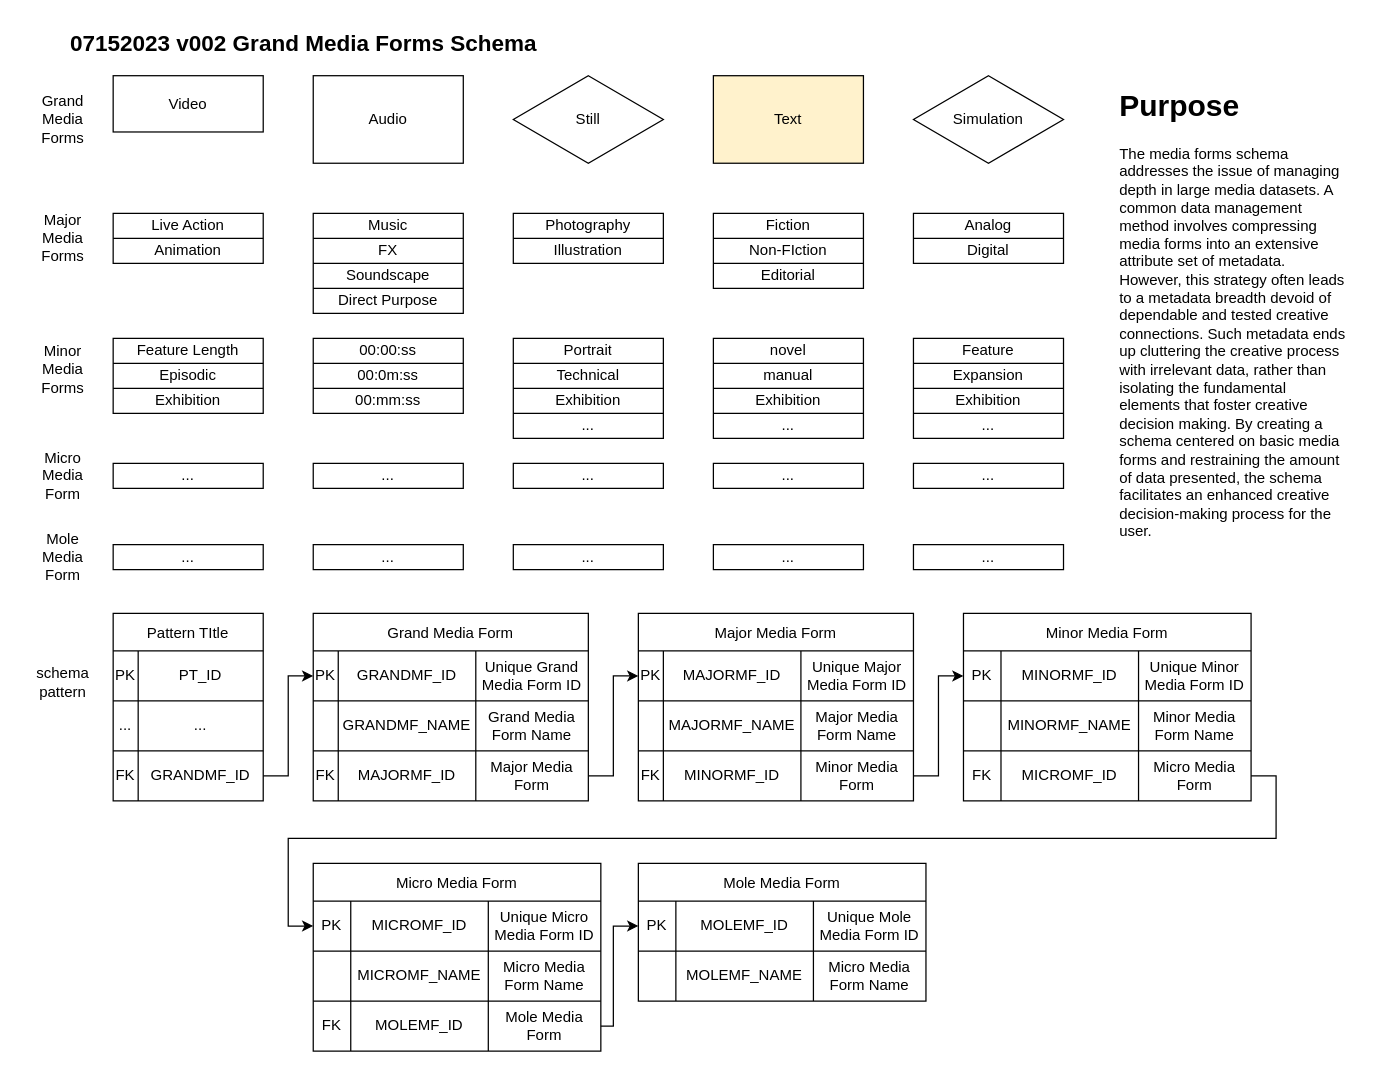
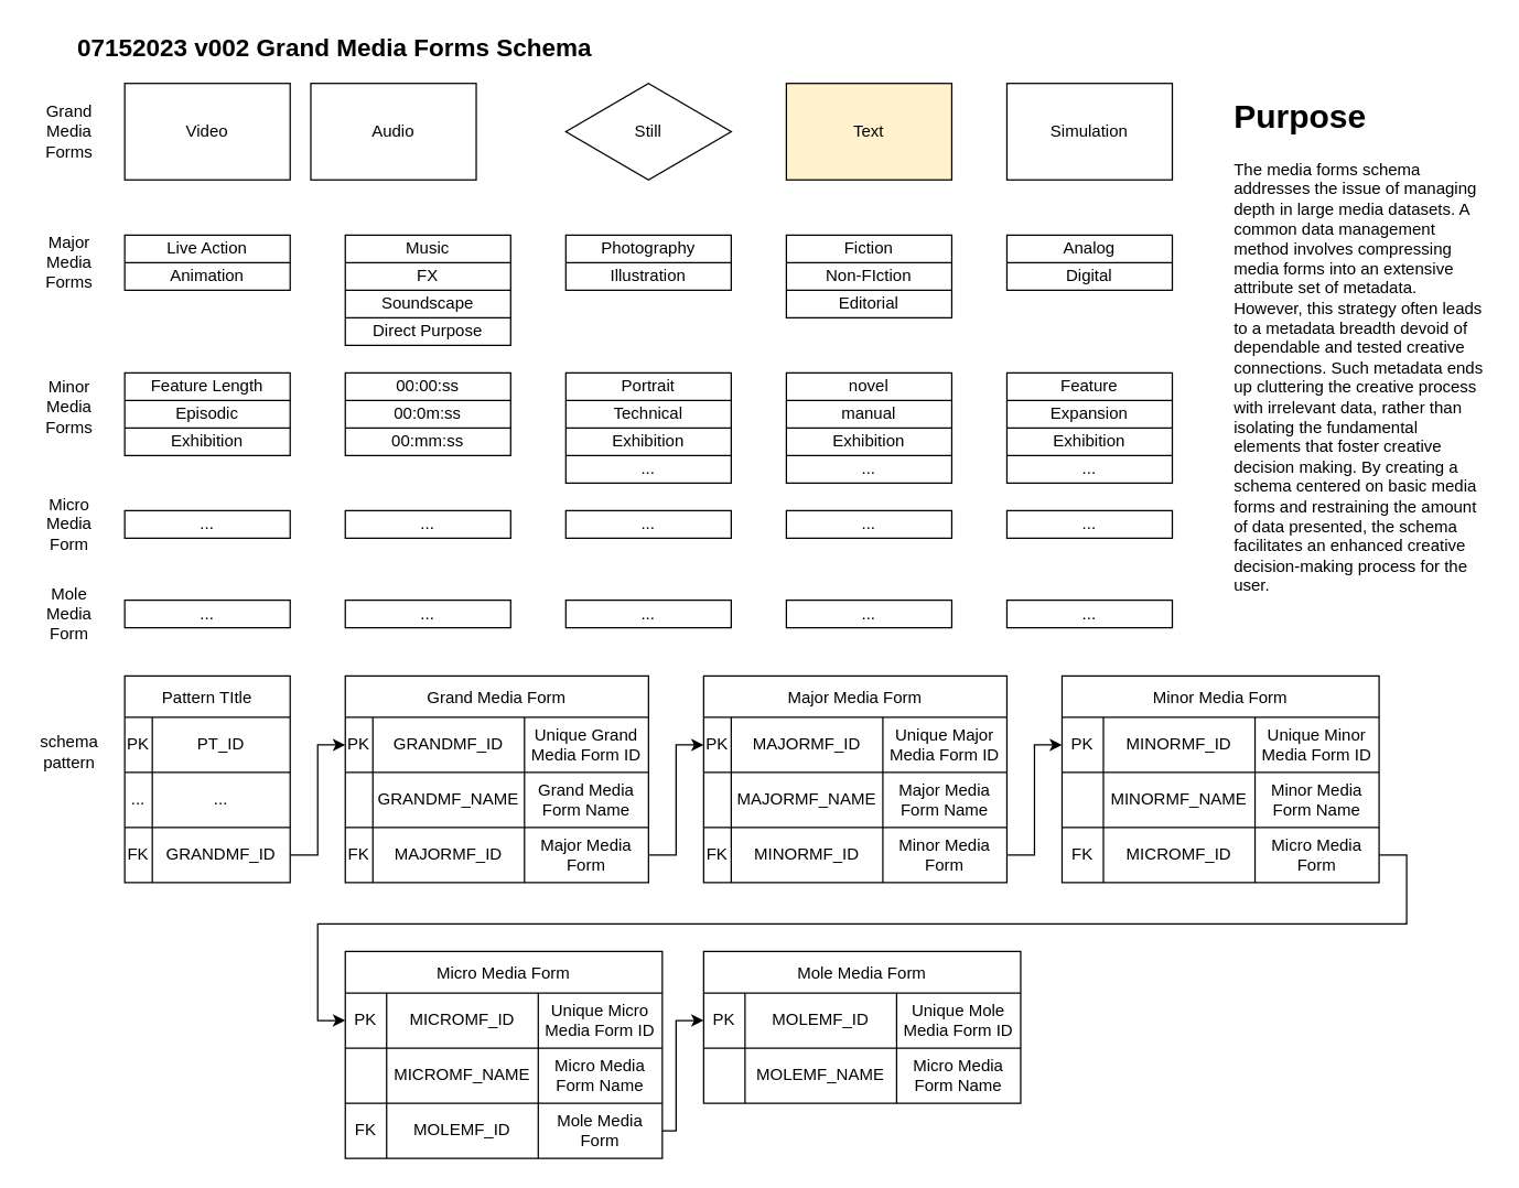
- <mxCell id="2" value="Video" style="rounded=0;whiteSpace=wrap;html=1;" parent="1" vertex="1"><mxGeometry x="90" y="60" width="120" height="45" as="geometry" /></mxCell>
+ <mxCell id="2" value="Video" style="rounded=0;whiteSpace=wrap;html=1;" parent="1" vertex="1"><mxGeometry x="90" y="60" width="120" height="70" as="geometry" /></mxCell>
- <mxCell id="3" value="Audio" style="rounded=0;whiteSpace=wrap;html=1;" parent="1" vertex="1"><mxGeometry x="250" y="60" width="120" height="70" as="geometry" /></mxCell>
+ <mxCell id="3" value="Audio" style="rounded=0;whiteSpace=wrap;html=1;" parent="1" vertex="1"><mxGeometry x="225" y="60" width="120" height="70" as="geometry" /></mxCell>
- <mxCell id="6" value="Simulation" style="rhombus;whiteSpace=wrap;html=1;" parent="1" vertex="1"><mxGeometry x="730" y="60" width="120" height="70" as="geometry" /></mxCell>
+ <mxCell id="6" value="Simulation" style="rounded=0;whiteSpace=wrap;html=1;" parent="1" vertex="1"><mxGeometry x="730" y="60" width="120" height="70" as="geometry" /></mxCell>
